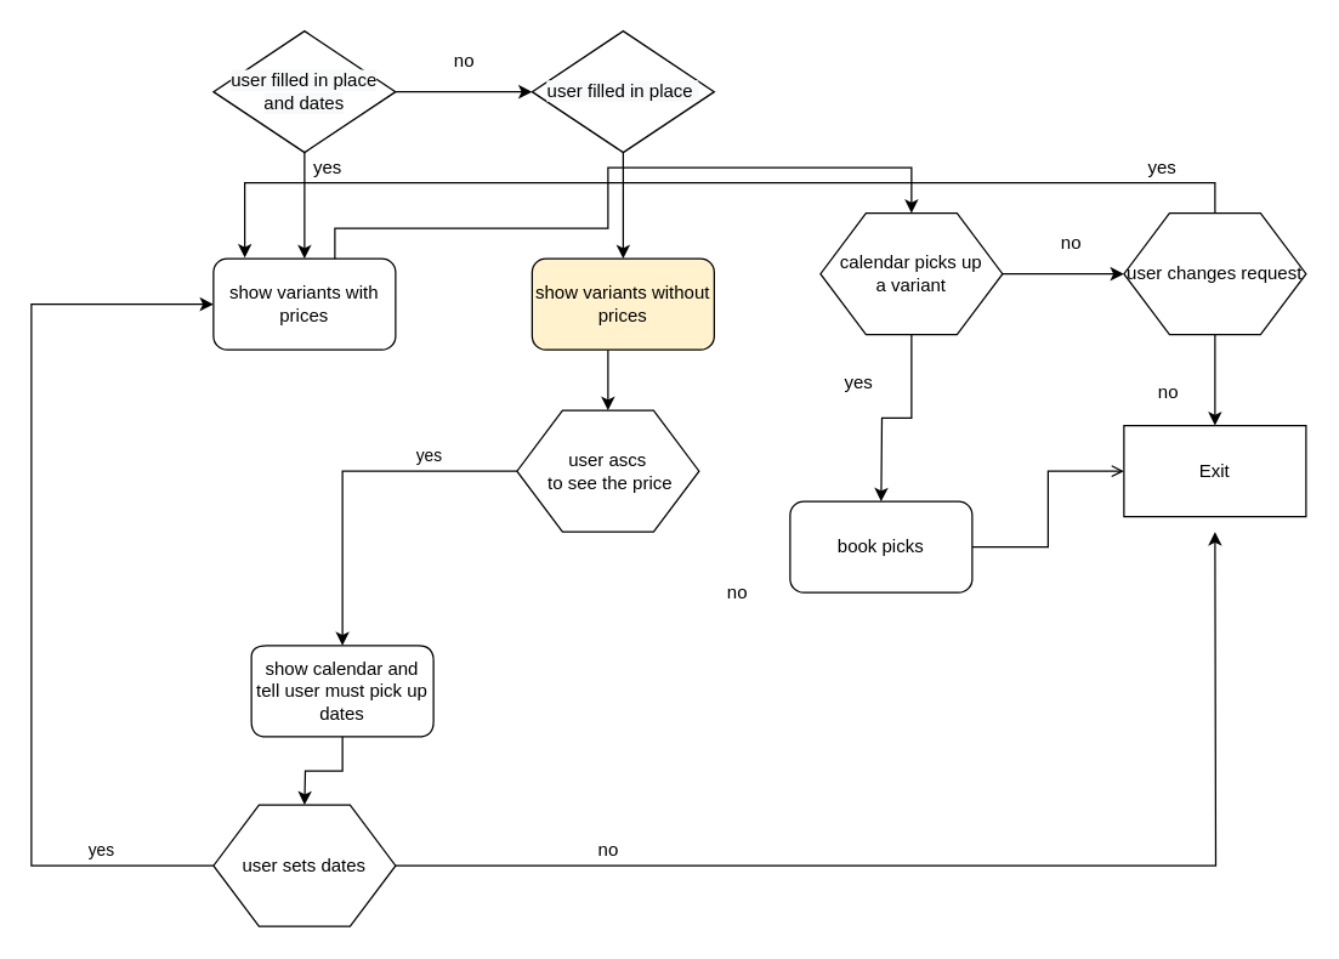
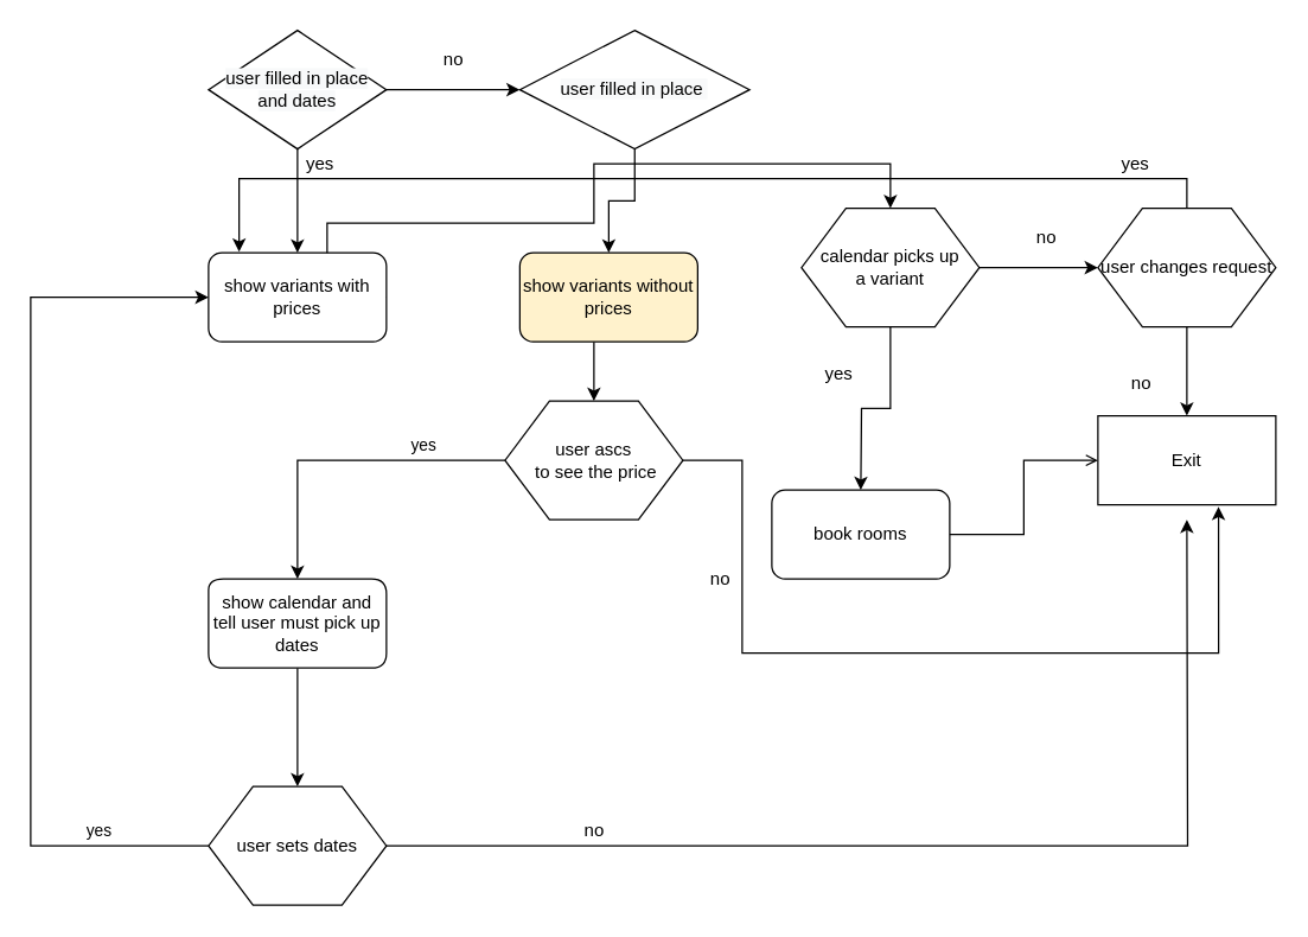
- <mxCell id="18" value="&lt;span style=&quot;color: rgb(0 , 0 , 0) ; font-family: &amp;#34;helvetica&amp;#34; ; font-size: 12px ; font-style: normal ; font-weight: 400 ; letter-spacing: normal ; text-align: center ; text-indent: 0px ; text-transform: none ; word-spacing: 0px ; background-color: rgb(248 , 249 , 250) ; float: none ; display: inline&quot;&gt;user filled in place&amp;nbsp;&lt;/span&gt;" style="shape=hexagon;perimeter=hexagonPerimeter2;whiteSpace=wrap;html=1;size=0.5;" vertex="1" parent="1"><mxGeometry x="350" y="20" width="120" height="80" as="geometry" /></mxCell>
+ <mxCell id="18" value="&lt;span style=&quot;color: rgb(0 , 0 , 0) ; font-family: &amp;#34;helvetica&amp;#34; ; font-size: 12px ; font-style: normal ; font-weight: 400 ; letter-spacing: normal ; text-align: center ; text-indent: 0px ; text-transform: none ; word-spacing: 0px ; background-color: rgb(248 , 249 , 250) ; float: none ; display: inline&quot;&gt;user filled in place&amp;nbsp;&lt;/span&gt;" style="shape=hexagon;perimeter=hexagonPerimeter2;whiteSpace=wrap;html=1;size=0.5;" vertex="1" parent="1"><mxGeometry x="350" y="20" width="155" height="80" as="geometry" /></mxCell>
- <mxCell id="10" value="book picks" style="rounded=1;whiteSpace=wrap;html=1;" vertex="1" parent="1"><mxGeometry x="520" y="330" width="120" height="60" as="geometry" /></mxCell>
+ <mxCell id="10" value="book rooms" style="rounded=1;whiteSpace=wrap;html=1;" vertex="1" parent="1"><mxGeometry x="520" y="330" width="120" height="60" as="geometry" /></mxCell>
+ <mxCell id="21" style="edgeStyle=orthogonalEdgeStyle;rounded=0;orthogonalLoop=1;jettySize=auto;html=1;exitX=1;exitY=0.5;exitDx=0;exitDy=0;entryX=0.678;entryY=1.022;entryDx=0;entryDy=0;entryPerimeter=0;" edge="1" parent="1" source="22" target="35"><mxGeometry relative="1" as="geometry"><Array as="points"><mxPoint x="500" y="310" /><mxPoint x="500" y="440" /><mxPoint x="821" y="440" /></Array></mxGeometry></mxCell>
- <mxCell id="24" value="show calendar and tell user must pick up dates" style="shape=hexagon;perimeter=hexagonPerimeter2;whiteSpace=wrap;html=1;size=0;rounded=1;" vertex="1" parent="1"><mxGeometry x="165" y="425" width="120" height="60" as="geometry" /></mxCell>
+ <mxCell id="24" value="show calendar and tell user must pick up dates" style="shape=hexagon;perimeter=hexagonPerimeter2;whiteSpace=wrap;html=1;size=0;rounded=1;" vertex="1" parent="1"><mxGeometry x="140" y="390" width="120" height="60" as="geometry" /></mxCell>
